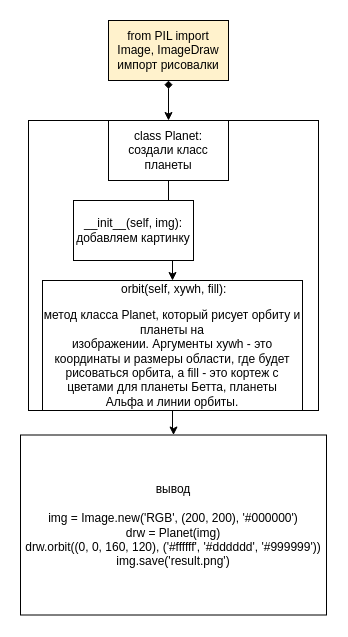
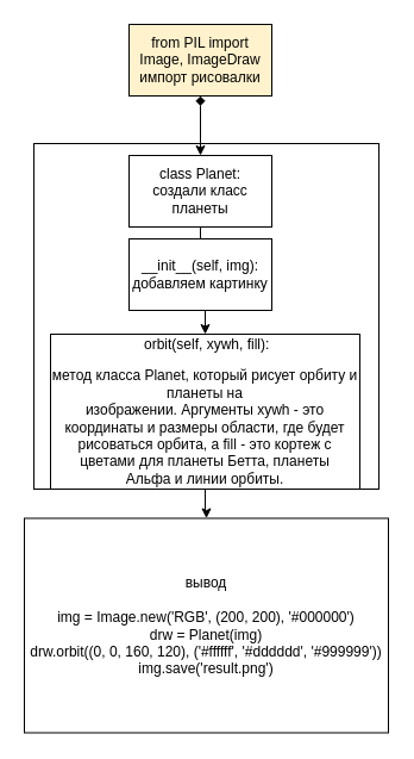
- <mxCell id="5" value="class Planet:&lt;div&gt;создали класс планеты&lt;/div&gt;" style="rounded=0;whiteSpace=wrap;html=1;" vertex="1" parent="1"><mxGeometry x="108" y="120" width="120" height="60" as="geometry" /></mxCell>
+ <mxCell id="5" value="class Planet:&lt;div&gt;создали класс планеты&lt;/div&gt;" style="rounded=0;whiteSpace=wrap;html=1;" vertex="1" parent="1"><mxGeometry x="108" y="130" width="120" height="60" as="geometry" /></mxCell>
- <mxCell id="6" value="__init__(self, img):&lt;div&gt;добавляем картинку&lt;/div&gt;" style="rounded=0;whiteSpace=wrap;html=1;" vertex="1" parent="1"><mxGeometry x="73" y="200" width="120" height="60" as="geometry" /></mxCell>
+ <mxCell id="6" value="__init__(self, img):&lt;div&gt;добавляем картинку&lt;/div&gt;" style="rounded=0;whiteSpace=wrap;html=1;" vertex="1" parent="1"><mxGeometry x="108" y="200" width="120" height="60" as="geometry" /></mxCell>
